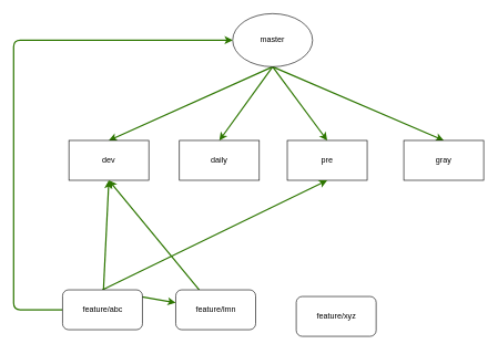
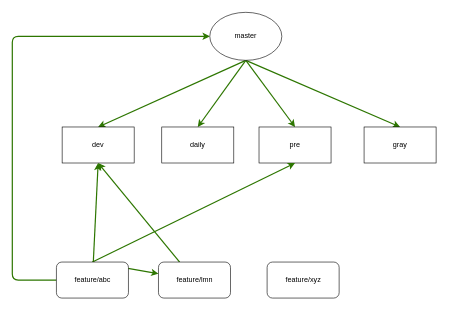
- <mxCell id="18" value="feature/xyz" style="rounded=1;whiteSpace=wrap;html=1;" vertex="1" parent="1"><mxGeometry x="444.5" y="446" width="120" height="60" as="geometry" /></mxCell>
+ <mxCell id="18" value="feature/xyz" style="rounded=1;whiteSpace=wrap;html=1;" vertex="1" parent="1"><mxGeometry x="444.5" y="436" width="120" height="60" as="geometry" /></mxCell>
